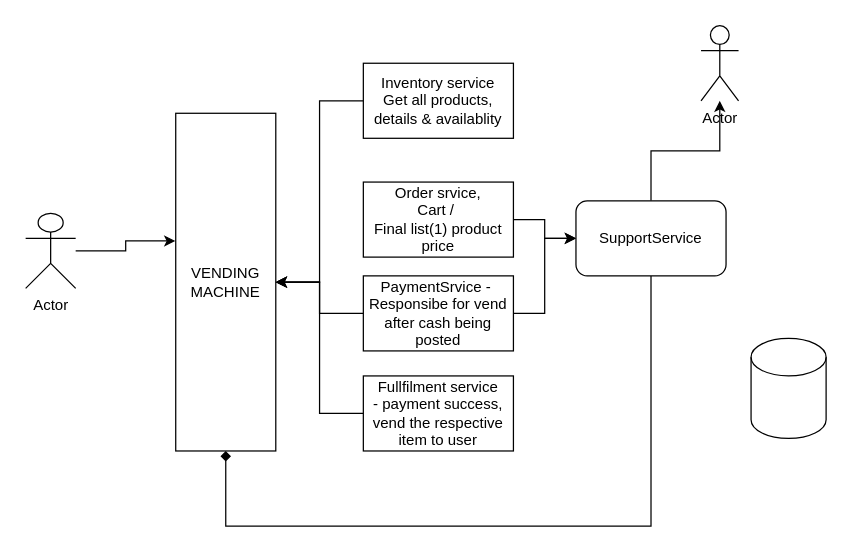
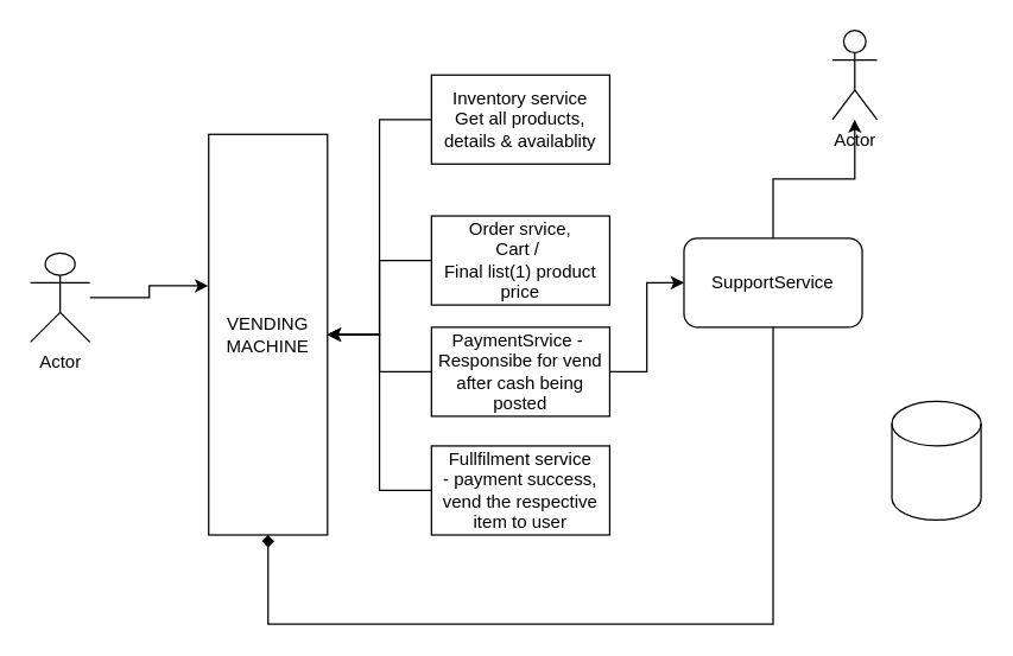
- <mxCell id="10" value="" style="edgeStyle=orthogonalEdgeStyle;rounded=0;orthogonalLoop=1;jettySize=auto;html=1;" edge="1" parent="1" source="11" target="16"><mxGeometry relative="1" as="geometry" /></mxCell>
+ <mxCell id="10" value="" style="edgeStyle=orthogonalEdgeStyle;rounded=0;orthogonalLoop=1;jettySize=auto;html=1;" edge="1" parent="1" source="11" target="2"><mxGeometry relative="1" as="geometry" /></mxCell>
